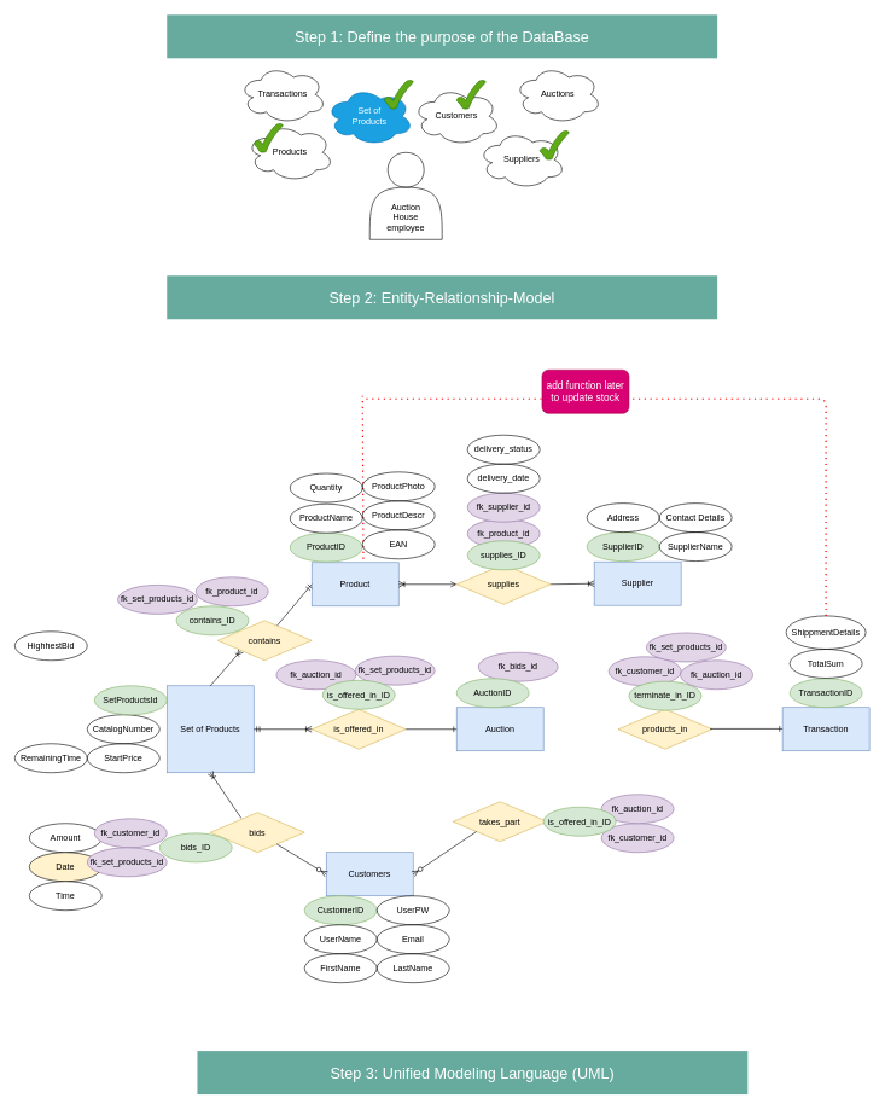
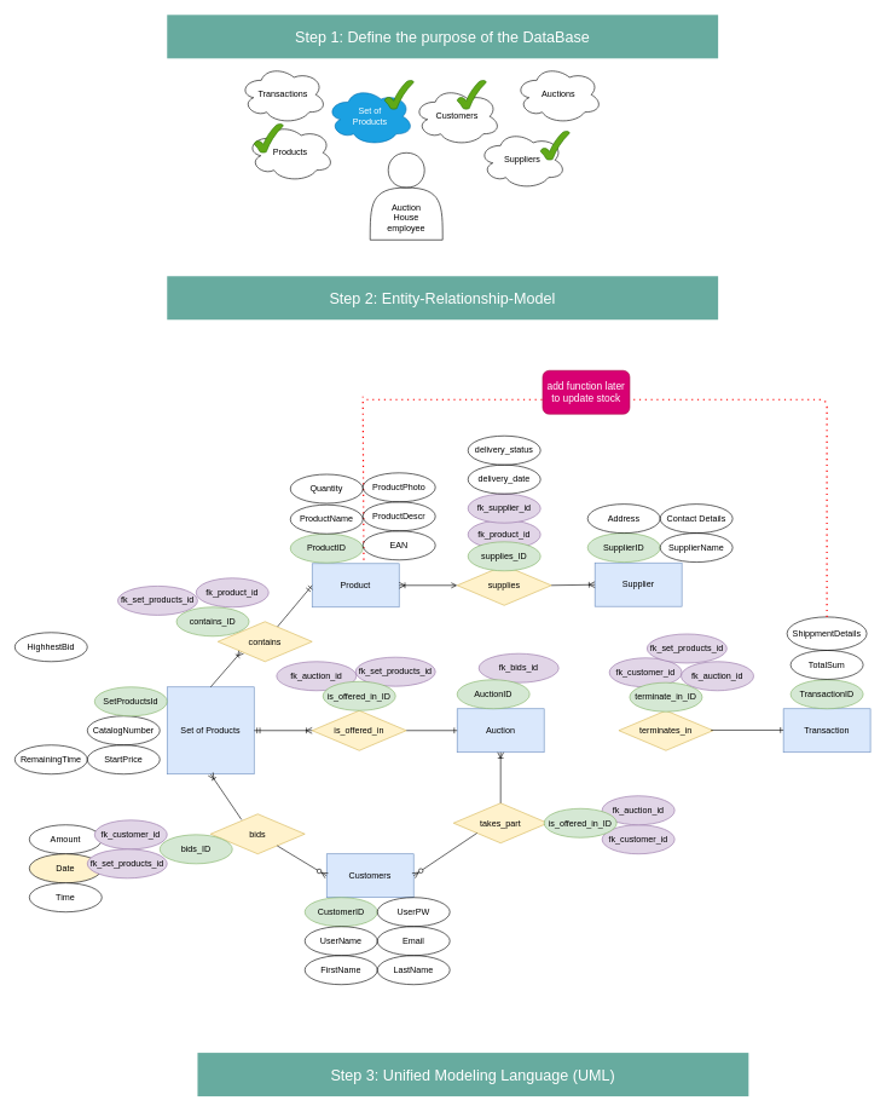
- <mxCell id="71" value="products_in" style="rhombus;whiteSpace=wrap;html=1;labelBackgroundColor=none;fillColor=#fff2cc;strokeColor=#d6b656;" vertex="1" parent="1"><mxGeometry x="853" y="978.5" width="130" height="55" as="geometry" /></mxCell>
+ <mxCell id="71" value="terminates_in" style="rhombus;whiteSpace=wrap;html=1;labelBackgroundColor=none;fillColor=#fff2cc;strokeColor=#d6b656;" vertex="1" parent="1"><mxGeometry x="853" y="978.5" width="130" height="55" as="geometry" /></mxCell>
+ <mxCell id="70" value="" style="fontSize=12;html=1;endArrow=ERoneToMany;endFill=0;fontColor=#FFFFFF;entryX=0.5;entryY=1;entryDx=0;entryDy=0;exitX=0.5;exitY=0;exitDx=0;exitDy=0;" edge="1" parent="1" source="68" target="66"><mxGeometry width="100" height="100" relative="1" as="geometry"><mxPoint x="342.64" y="1138.81" as="sourcePoint" /><mxPoint x="300" y="1076" as="targetPoint" /><Array as="points" /></mxGeometry></mxCell>
